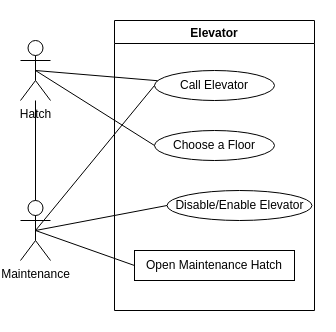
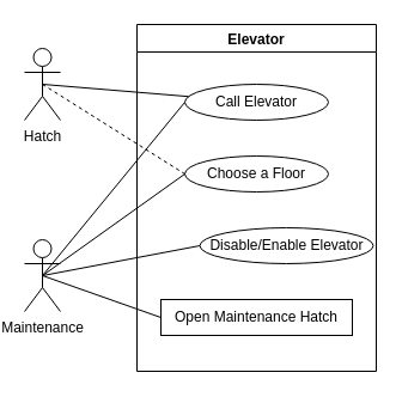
- <mxCell id="8" style="edgeStyle=none;rounded=0;orthogonalLoop=1;jettySize=auto;html=1;exitX=0.5;exitY=0.5;exitDx=0;exitDy=0;exitPerimeter=0;entryX=0;entryY=0.5;entryDx=0;entryDy=0;endArrow=none;endFill=0;" parent="1" source="9" target="4" edge="1"><mxGeometry relative="1" as="geometry" /></mxCell>
+ <mxCell id="8" style="edgeStyle=none;rounded=0;orthogonalLoop=1;jettySize=auto;html=1;exitX=0.5;exitY=0.5;exitDx=0;exitDy=0;exitPerimeter=0;entryX=0;entryY=0.5;entryDx=0;entryDy=0;endArrow=none;endFill=0;dashed=1;" parent="1" source="9" target="4" edge="1"><mxGeometry relative="1" as="geometry" /></mxCell>
- <mxCell id="11" style="edgeStyle=none;rounded=0;orthogonalLoop=1;jettySize=auto;html=1;exitX=0.5;exitY=0.5;exitDx=0;exitDy=0;exitPerimeter=0;endArrow=none;endFill=0;" parent="1" source="14" target="9" edge="1"><mxGeometry relative="1" as="geometry" /></mxCell>
+ <mxCell id="11" style="edgeStyle=none;rounded=0;orthogonalLoop=1;jettySize=auto;html=1;exitX=0.5;exitY=0.5;exitDx=0;exitDy=0;exitPerimeter=0;entryX=0;entryY=0.5;entryDx=0;entryDy=0;endArrow=none;endFill=0;" parent="1" source="14" target="4" edge="1"><mxGeometry relative="1" as="geometry" /></mxCell>
